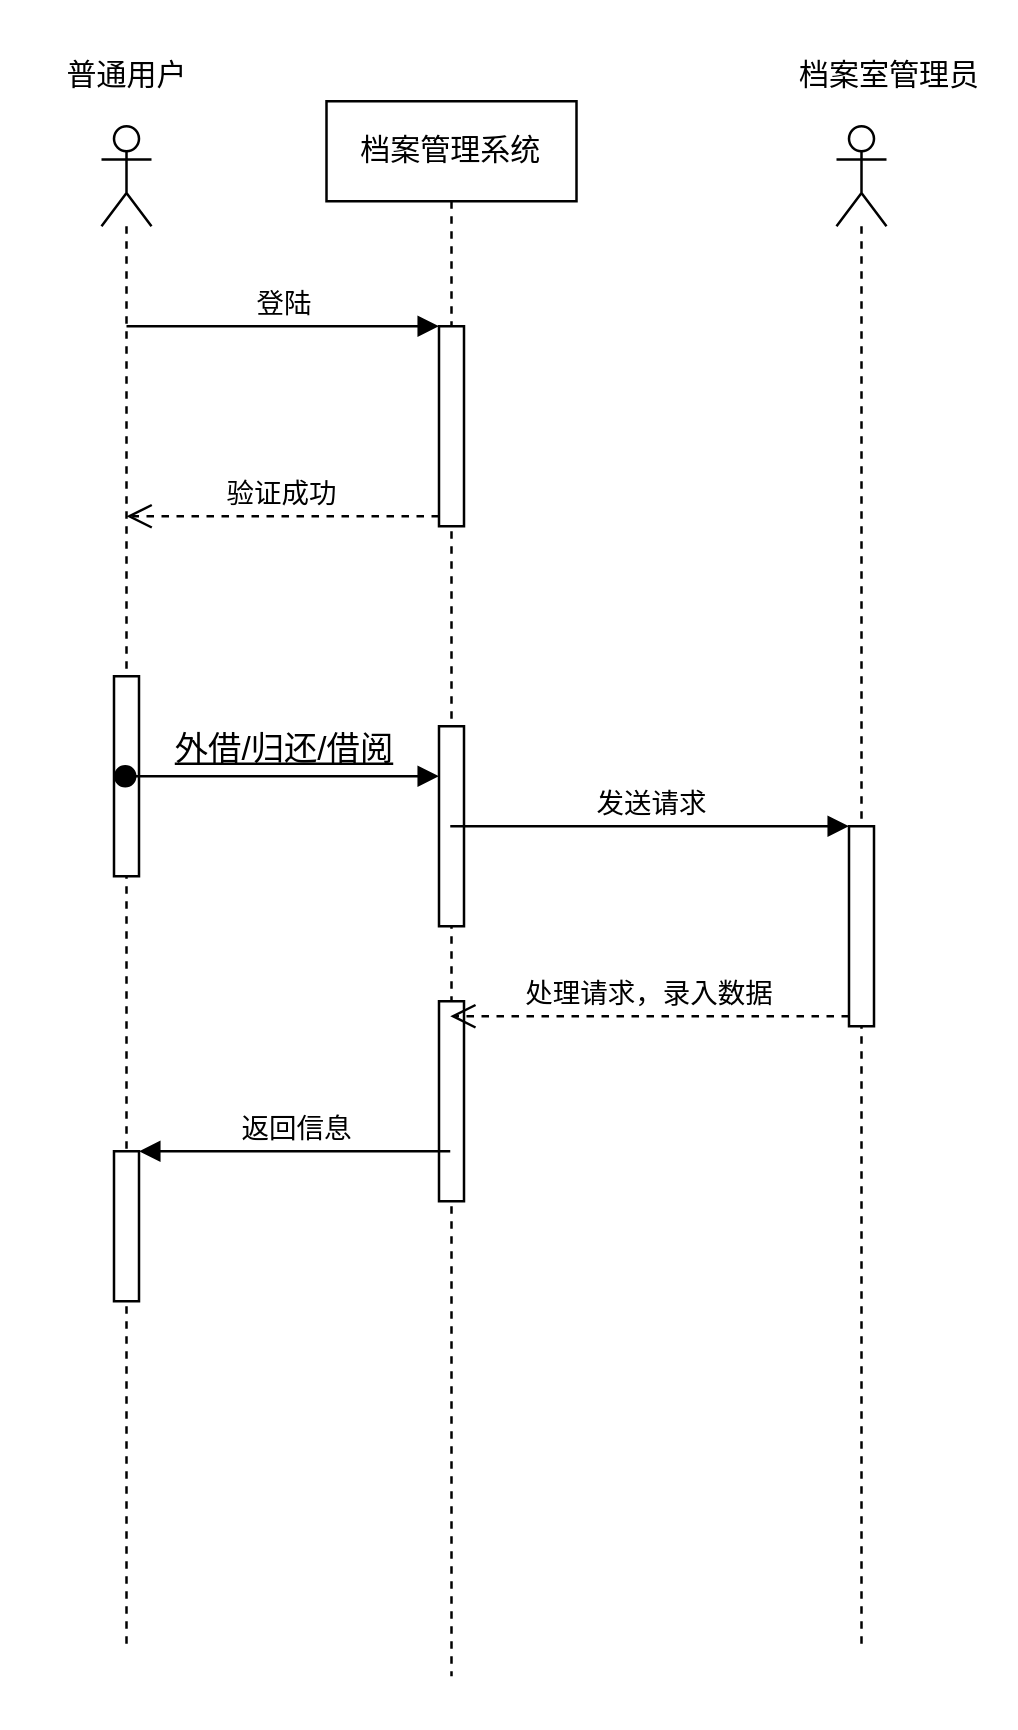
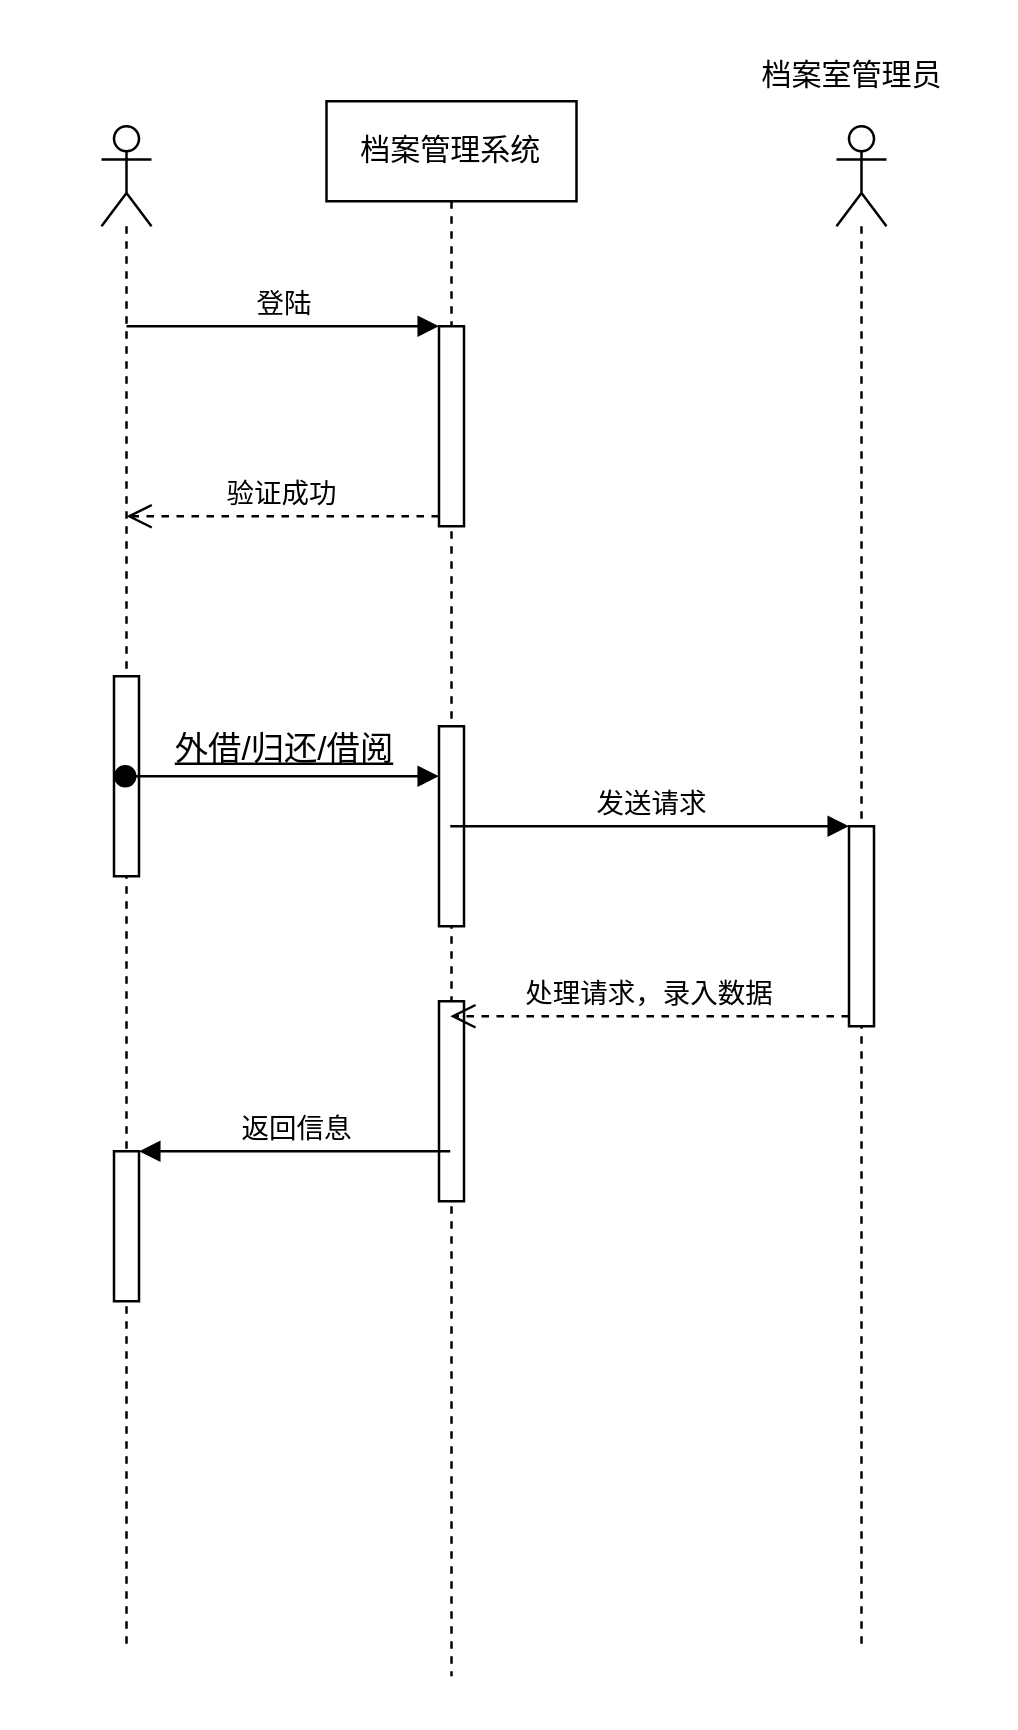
- <mxCell id="11" value="普通用户" style="text;html=1;align=center;verticalAlign=middle;resizable=0;points=[];autosize=1;" vertex="1" parent="1"><mxGeometry x="20" y="20" width="60" height="20" as="geometry" /></mxCell>
- <mxCell id="18" value="档案室管理员" style="text;html=1;align=center;verticalAlign=middle;resizable=0;points=[];autosize=1;" vertex="1" parent="1"><mxGeometry x="310" y="20" width="90" height="20" as="geometry" /></mxCell>
+ <mxCell id="18" value="档案室管理员" style="text;html=1;align=center;verticalAlign=middle;resizable=0;points=[];autosize=1;" vertex="1" parent="1"><mxGeometry x="295" y="20" width="90" height="20" as="geometry" /></mxCell>
